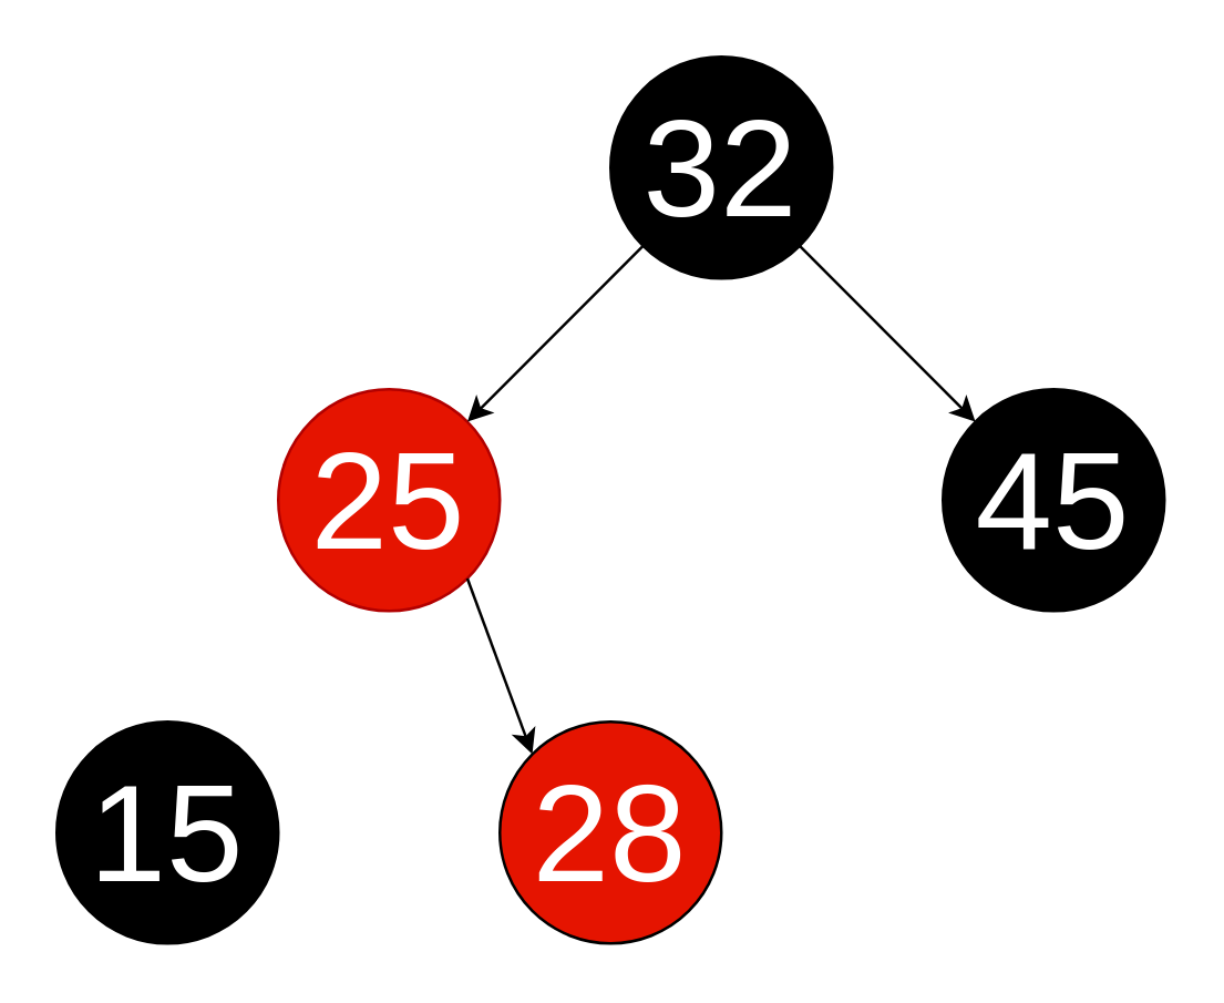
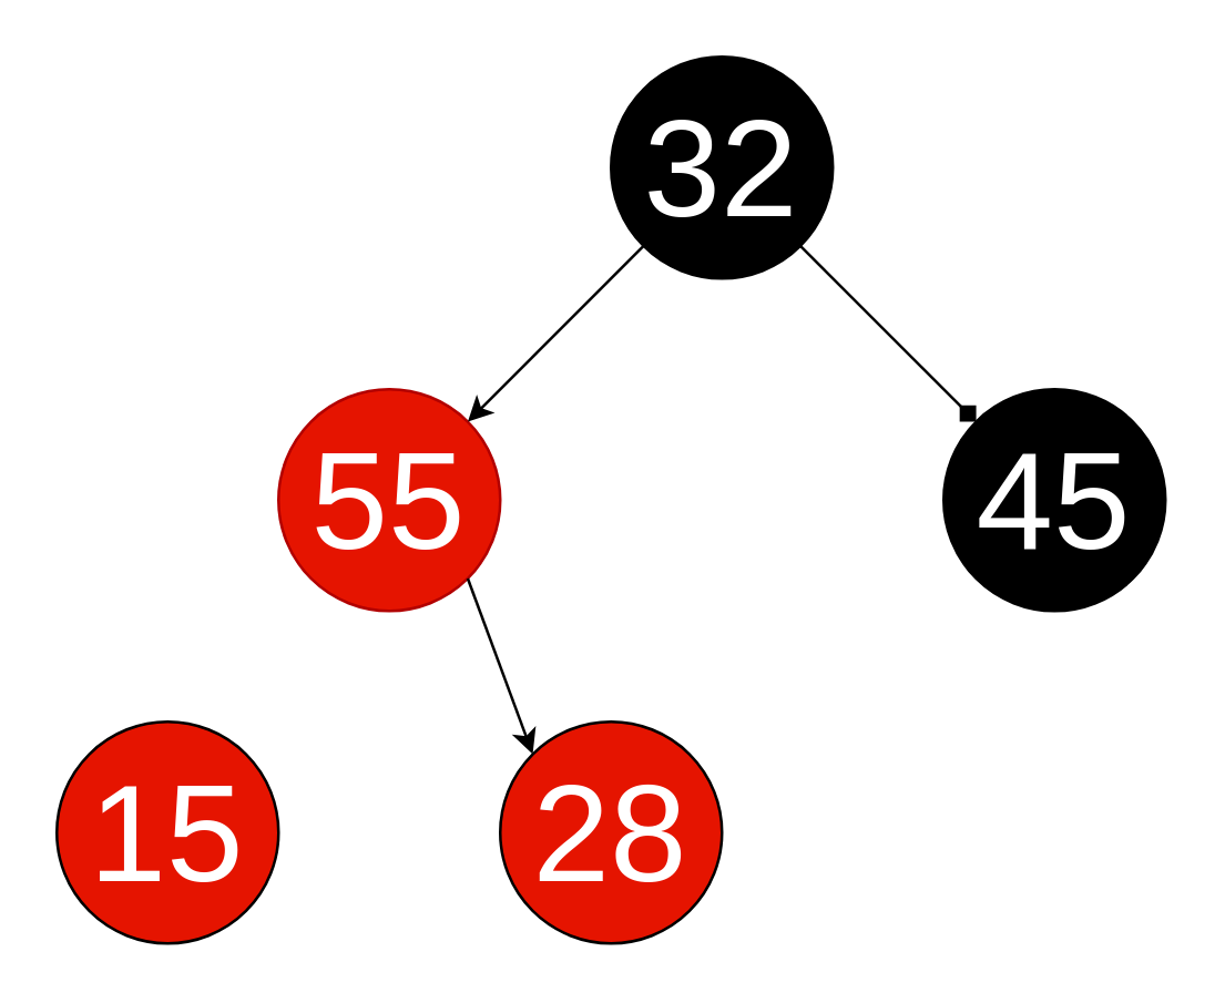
- <mxCell id="9" value="" style="endArrow=classic;html=1;exitX=1;exitY=1;exitDx=0;exitDy=0;entryX=0;entryY=0;entryDx=0;entryDy=0;" edge="1" parent="1" source="2" target="4"><mxGeometry width="50" height="50" relative="1" as="geometry"><mxPoint x="251.716" y="108.284" as="sourcePoint" /><mxPoint x="188.284" y="171.716" as="targetPoint" /></mxGeometry></mxCell>
+ <mxCell id="9" value="" style="endArrow=diamond;html=1;exitX=1;exitY=1;exitDx=0;exitDy=0;entryX=0;entryY=0;entryDx=0;entryDy=0;" edge="1" parent="1" source="2" target="4"><mxGeometry width="50" height="50" relative="1" as="geometry"><mxPoint x="251.716" y="108.284" as="sourcePoint" /><mxPoint x="188.284" y="171.716" as="targetPoint" /></mxGeometry></mxCell>
- <mxCell id="3" value="&lt;font style=&quot;font-size: 50px&quot;&gt;25&lt;/font&gt;" style="ellipse;whiteSpace=wrap;html=1;aspect=fixed;fillColor=#e51400;strokeColor=#B20000;fontColor=#ffffff;" vertex="1" parent="1"><mxGeometry x="100" y="140" width="80" height="80" as="geometry" /></mxCell>
+ <mxCell id="3" value="&lt;font style=&quot;font-size: 50px&quot;&gt;55&lt;/font&gt;" style="ellipse;whiteSpace=wrap;html=1;aspect=fixed;fillColor=#e51400;strokeColor=#B20000;fontColor=#ffffff;" vertex="1" parent="1"><mxGeometry x="100" y="140" width="80" height="80" as="geometry" /></mxCell>
- <mxCell id="5" value="&lt;font style=&quot;font-size: 50px&quot; color=&quot;#ffffff&quot;&gt;15&lt;/font&gt;" style="ellipse;whiteSpace=wrap;html=1;aspect=fixed;fillColor=#000000;" vertex="1" parent="1"><mxGeometry x="20" y="260" width="80" height="80" as="geometry" /></mxCell>
+ <mxCell id="5" value="&lt;font style=&quot;font-size: 50px&quot; color=&quot;#ffffff&quot;&gt;15&lt;/font&gt;" style="ellipse;whiteSpace=wrap;html=1;aspect=fixed;fillColor=#e51400;" vertex="1" parent="1"><mxGeometry x="20" y="260" width="80" height="80" as="geometry" /></mxCell>
